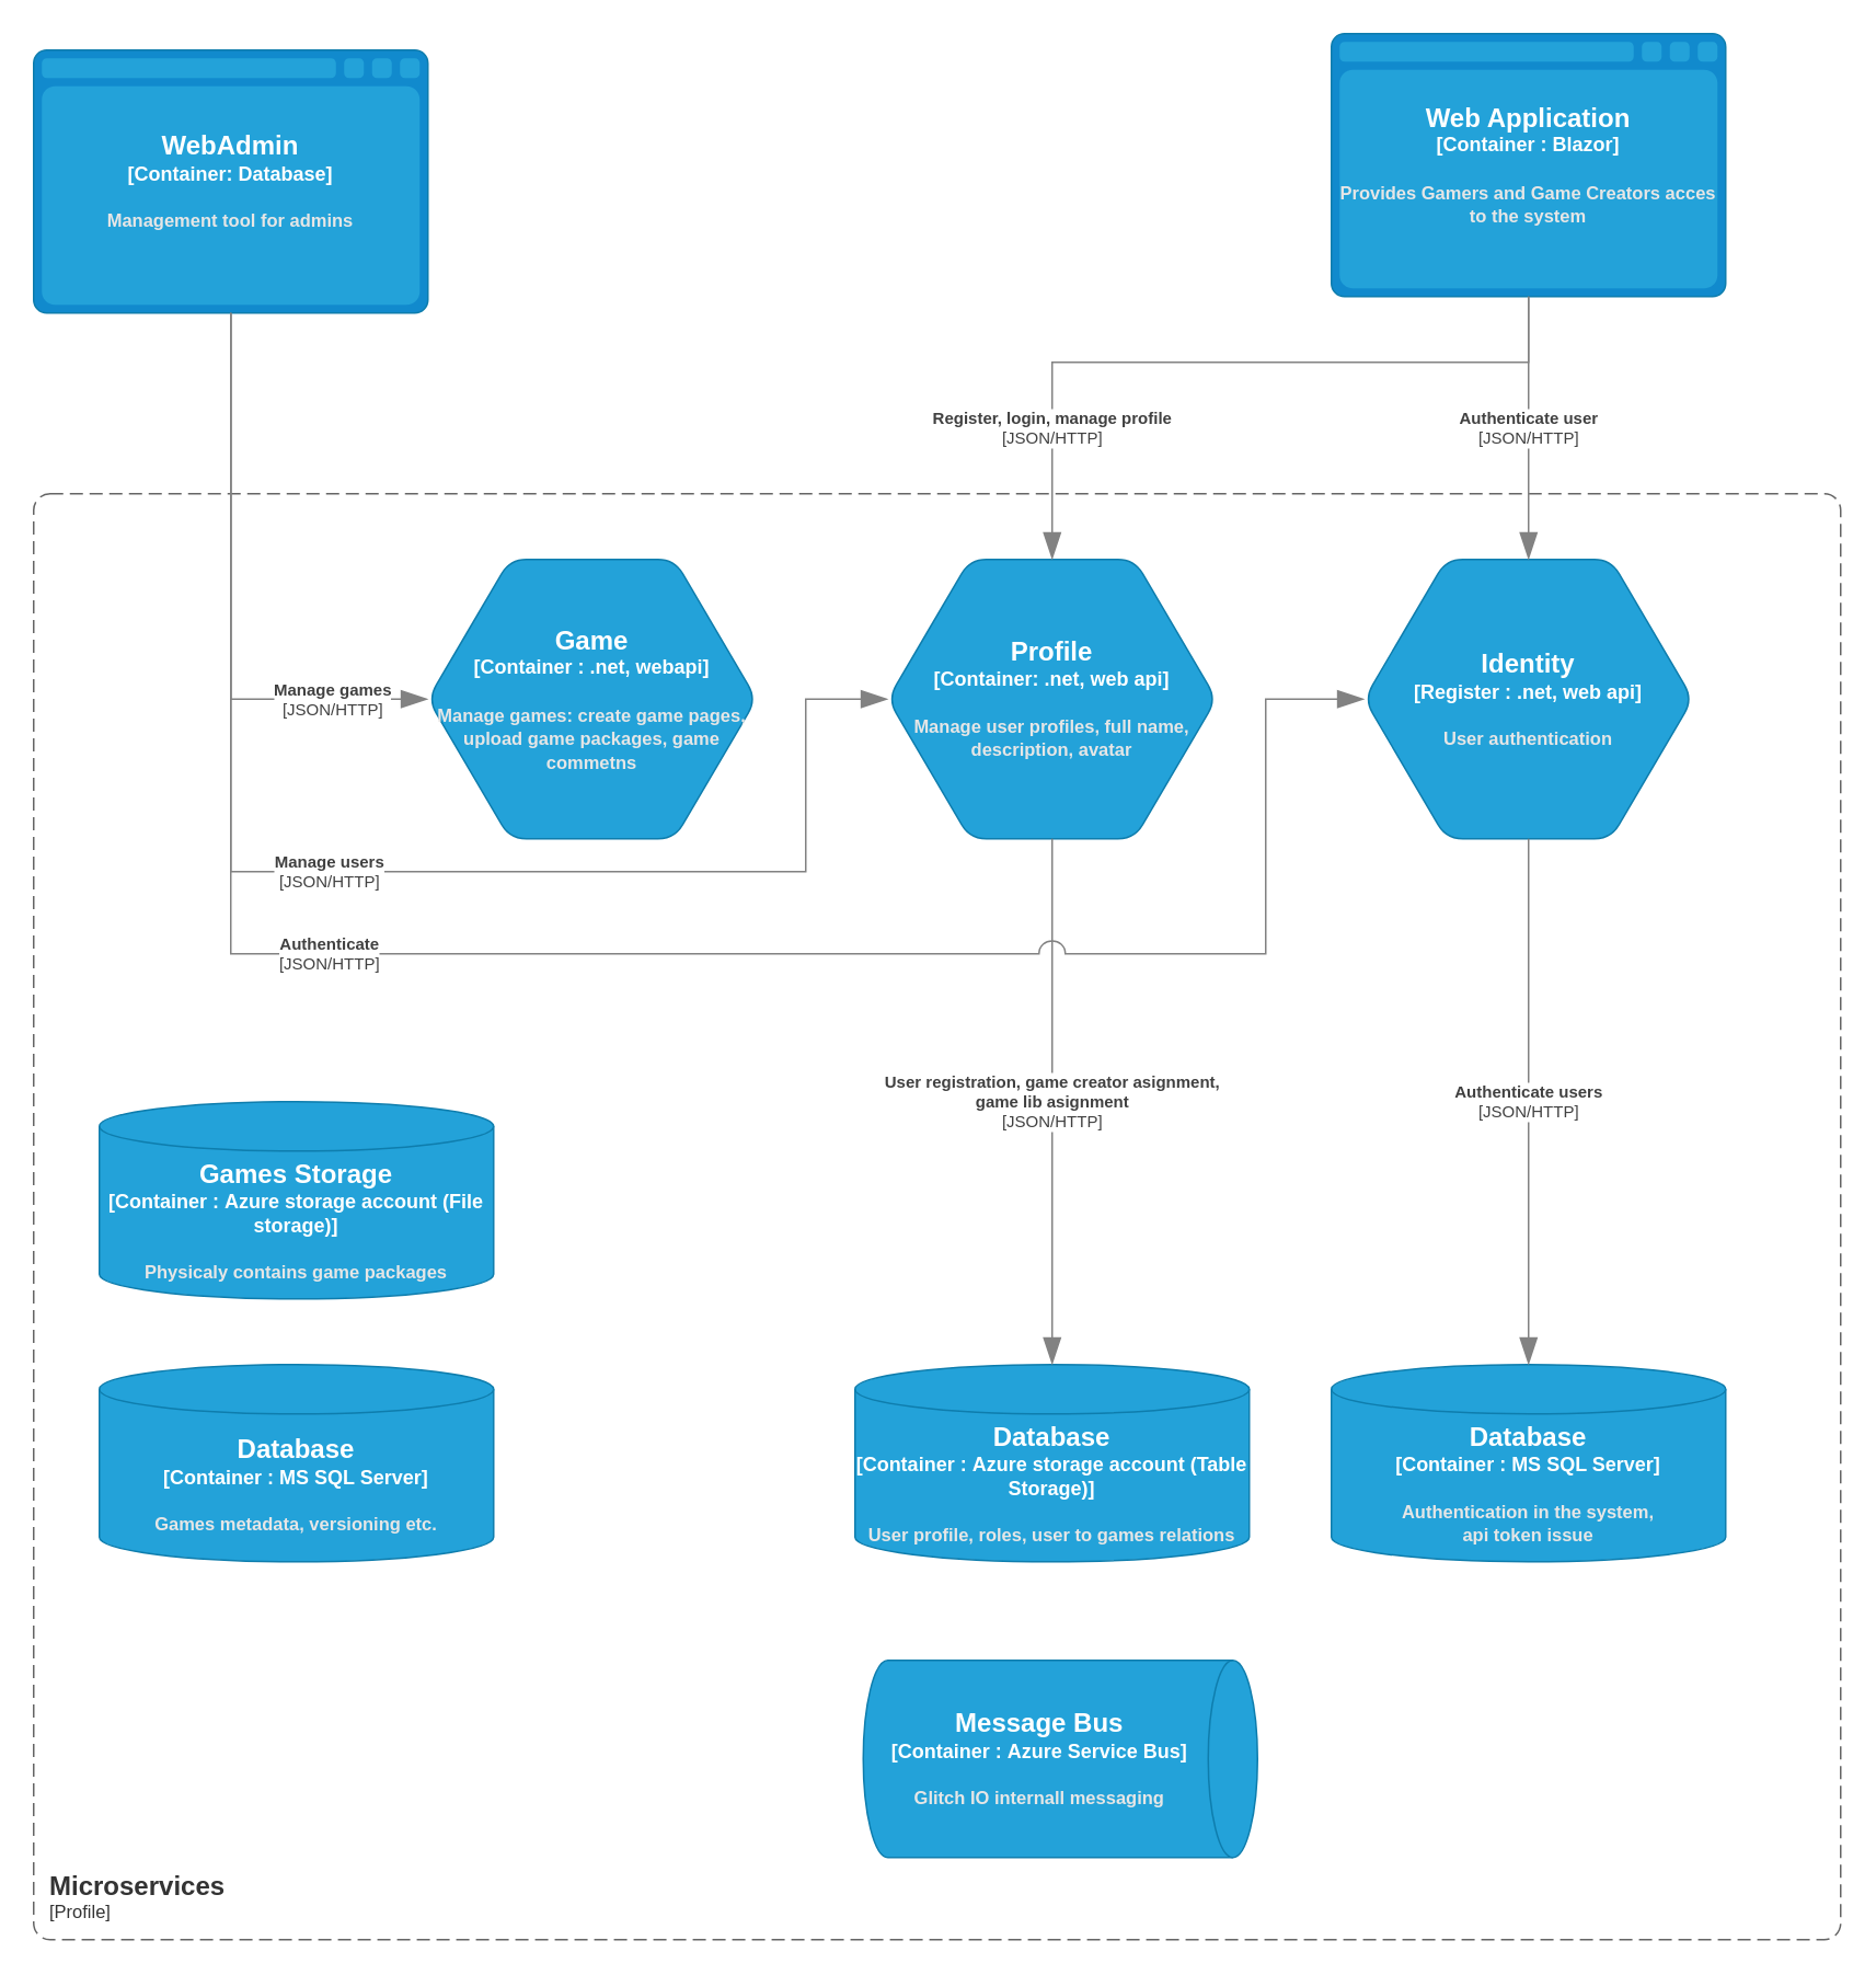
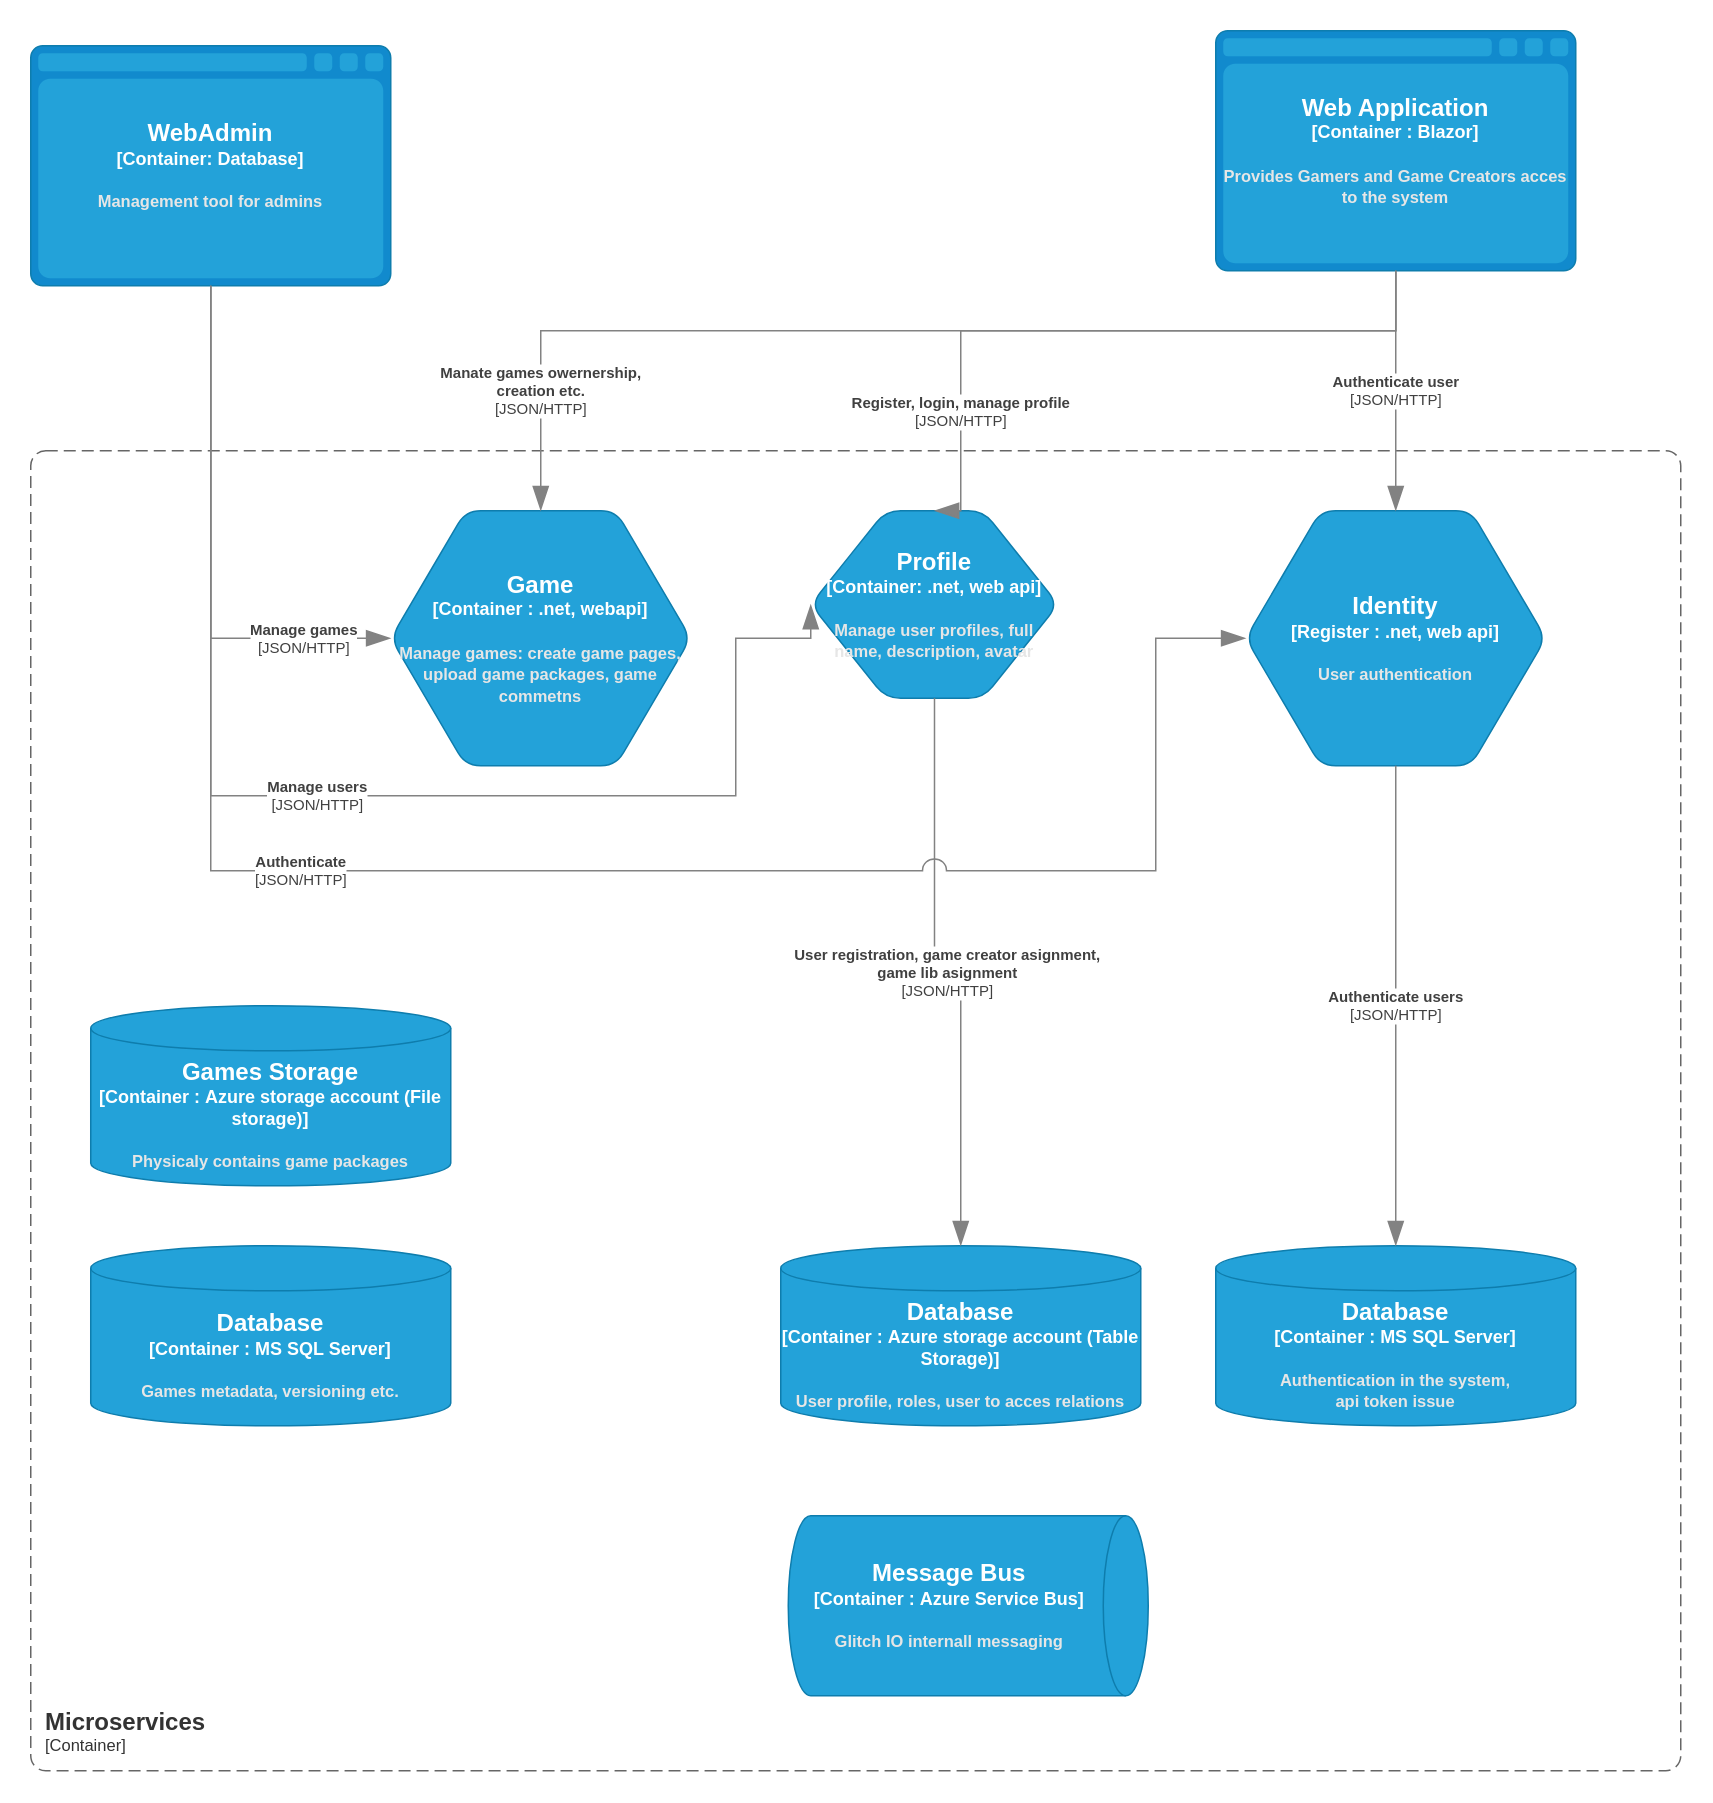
+ <mxCell id="20" value="&lt;div style=&quot;text-align: left&quot;&gt;&lt;div style=&quot;text-align: center&quot;&gt;&lt;b&gt;Manate games owernership,&#10;creation etc. &lt;/b&gt;&lt;/div&gt;&lt;div style=&quot;text-align: center&quot;&gt;[JSON/HTTP]&lt;/div&gt;&lt;/div&gt;" style="endArrow=blockThin;html=1;fontSize=10;fontColor=#404040;strokeWidth=1;endFill=1;strokeColor=#828282;elbow=vertical;metaEdit=1;endSize=14;startSize=14;jumpStyle=arc;jumpSize=16;rounded=0;edgeStyle=orthogonalEdgeStyle;exitX=0.5;exitY=1;exitDx=0;exitDy=0;exitPerimeter=0;entryX=0.5;entryY=0;entryDx=0;entryDy=0;entryPerimeter=0;" parent="1" source="8" target="3" edge="1"><mxGeometry x="0.781" width="240" relative="1" as="geometry"><mxPoint x="540" y="170" as="sourcePoint" /><mxPoint x="780" y="170" as="targetPoint" /><Array as="points"><mxPoint x="930" y="220" /><mxPoint x="360" y="220" /></Array><mxPoint as="offset" /></mxGeometry></mxCell>
- <mxCell id="4" value="&lt;font style=&quot;font-size: 16px&quot;&gt;&lt;b&gt;Profile&lt;/font&gt;&lt;div&gt;[Container:&amp;nbsp;.net, web api]&lt;/div&gt;&lt;br&gt;&lt;div&gt;&lt;font style=&quot;font-size: 11px&quot;&gt;&lt;font color=&quot;#E6E6E6&quot;&gt;Manage user profiles, full name, description, avatar&lt;/font&gt;&lt;/div&gt;" style="shape=hexagon;size=50;perimeter=hexagonPerimeter2;whiteSpace=wrap;html=1;fixedSize=1;rounded=1;labelBackgroundColor=none;fillColor=#23A2D9;fontSize=12;fontColor=#ffffff;align=center;strokeColor=#0E7DAD;metaEdit=1;points=[[0.5,0,0],[1,0.25,0],[1,0.5,0],[1,0.75,0],[0.5,1,0],[0,0.75,0],[0,0.5,0],[0,0.25,0]];resizable=0;" parent="1" vertex="1"><mxGeometry x="540" y="340" width="200" height="170" as="geometry" /></mxCell>
+ <mxCell id="4" value="&lt;font style=&quot;font-size: 16px&quot;&gt;&lt;b&gt;Profile&lt;/font&gt;&lt;div&gt;[Container:&amp;nbsp;.net, web api]&lt;/div&gt;&lt;br&gt;&lt;div&gt;&lt;font style=&quot;font-size: 11px&quot;&gt;&lt;font color=&quot;#E6E6E6&quot;&gt;Manage user profiles, full name, description, avatar&lt;/font&gt;&lt;/div&gt;" style="shape=hexagon;size=50;perimeter=hexagonPerimeter2;whiteSpace=wrap;html=1;fixedSize=1;rounded=1;labelBackgroundColor=none;fillColor=#23A2D9;fontSize=12;fontColor=#ffffff;align=center;strokeColor=#0E7DAD;metaEdit=1;points=[[0.5,0,0],[1,0.25,0],[1,0.5,0],[1,0.75,0],[0.5,1,0],[0,0.75,0],[0,0.5,0],[0,0.25,0]];resizable=0;" parent="1" vertex="1"><mxGeometry x="540" y="340" width="165" height="125" as="geometry" /></mxCell>
- <mxCell id="11" value="&lt;font style=&quot;font-size: 16px&quot;&gt;&lt;b&gt;Database&lt;/font&gt;&lt;div&gt;[Container :&amp;nbsp;Azure storage account (Table Storage)]&lt;/div&gt;&lt;br&gt;&lt;div&gt;&lt;font style=&quot;font-size: 11px&quot;&gt;&lt;font color=&quot;#E6E6E6&quot;&gt;User profile, roles, user to games relations&lt;/font&gt;&lt;/div&gt;" style="shape=cylinder3;size=15;whiteSpace=wrap;html=1;boundedLbl=1;rounded=0;labelBackgroundColor=none;fillColor=#23A2D9;fontSize=12;fontColor=#ffffff;align=center;strokeColor=#0E7DAD;metaEdit=1;points=[[0.5,0,0],[1,0.25,0],[1,0.5,0],[1,0.75,0],[0.5,1,0],[0,0.75,0],[0,0.5,0],[0,0.25,0]];resizable=0;" parent="1" vertex="1"><mxGeometry x="520" y="830" width="240" height="120" as="geometry" /></mxCell>
+ <mxCell id="11" value="&lt;font style=&quot;font-size: 16px&quot;&gt;&lt;b&gt;Database&lt;/font&gt;&lt;div&gt;[Container :&amp;nbsp;Azure storage account (Table Storage)]&lt;/div&gt;&lt;br&gt;&lt;div&gt;&lt;font style=&quot;font-size: 11px&quot;&gt;&lt;font color=&quot;#E6E6E6&quot;&gt;User profile, roles, user to acces relations&lt;/font&gt;&lt;/div&gt;" style="shape=cylinder3;size=15;whiteSpace=wrap;html=1;boundedLbl=1;rounded=0;labelBackgroundColor=none;fillColor=#23A2D9;fontSize=12;fontColor=#ffffff;align=center;strokeColor=#0E7DAD;metaEdit=1;points=[[0.5,0,0],[1,0.25,0],[1,0.5,0],[1,0.75,0],[0.5,1,0],[0,0.75,0],[0,0.5,0],[0,0.25,0]];resizable=0;" parent="1" vertex="1"><mxGeometry x="520" y="830" width="240" height="120" as="geometry" /></mxCell>
- <mxCell id="2" value="&lt;font style=&quot;font-size: 16px&quot;&gt;&lt;b&gt;&lt;div style=&quot;text-align: left&quot;&gt;Microservices&lt;/div&gt;&lt;/b&gt;&lt;/font&gt;&lt;div style=&quot;text-align: left&quot;&gt;[Profile]&lt;/div&gt;" style="rounded=1;fontSize=11;whiteSpace=wrap;html=1;dashed=1;arcSize=20;fillColor=none;strokeColor=#666666;fontColor=#333333;labelBackgroundColor=none;align=left;verticalAlign=bottom;labelBorderColor=none;spacingTop=0;spacing=10;dashPattern=8 4;metaEdit=1;rotatable=0;perimeter=rectanglePerimeter;noLabel=0;labelPadding=0;allowArrows=0;connectable=0;expand=0;recursiveResize=0;editable=1;pointerEvents=0;absoluteArcSize=1;points=[[0.25,0,0],[0.5,0,0],[0.75,0,0],[1,0.25,0],[1,0.5,0],[1,0.75,0],[0.75,1,0],[0.5,1,0],[0.25,1,0],[0,0.75,0],[0,0.5,0],[0,0.25,0]];" parent="1" vertex="1"><mxGeometry x="20" y="300" width="1100" height="880" as="geometry" /></mxCell>
+ <mxCell id="2" value="&lt;font style=&quot;font-size: 16px&quot;&gt;&lt;b&gt;&lt;div style=&quot;text-align: left&quot;&gt;Microservices&lt;/div&gt;&lt;/b&gt;&lt;/font&gt;&lt;div style=&quot;text-align: left&quot;&gt;[Container]&lt;/div&gt;" style="rounded=1;fontSize=11;whiteSpace=wrap;html=1;dashed=1;arcSize=20;fillColor=none;strokeColor=#666666;fontColor=#333333;labelBackgroundColor=none;align=left;verticalAlign=bottom;labelBorderColor=none;spacingTop=0;spacing=10;dashPattern=8 4;metaEdit=1;rotatable=0;perimeter=rectanglePerimeter;noLabel=0;labelPadding=0;allowArrows=0;connectable=0;expand=0;recursiveResize=0;editable=1;pointerEvents=0;absoluteArcSize=1;points=[[0.25,0,0],[0.5,0,0],[0.75,0,0],[1,0.25,0],[1,0.5,0],[1,0.75,0],[0.75,1,0],[0.5,1,0],[0.25,1,0],[0,0.75,0],[0,0.5,0],[0,0.25,0]];" parent="1" vertex="1"><mxGeometry x="20" y="300" width="1100" height="880" as="geometry" /></mxCell>
